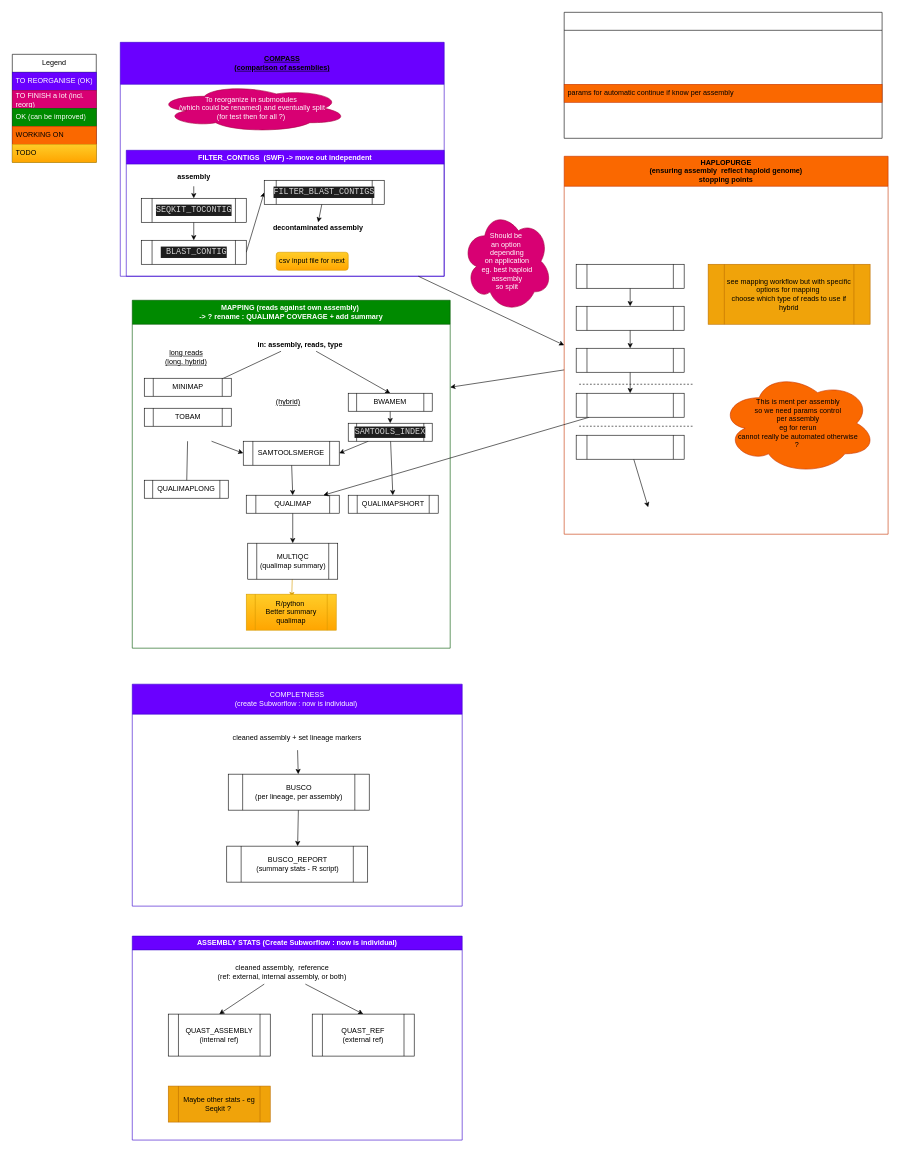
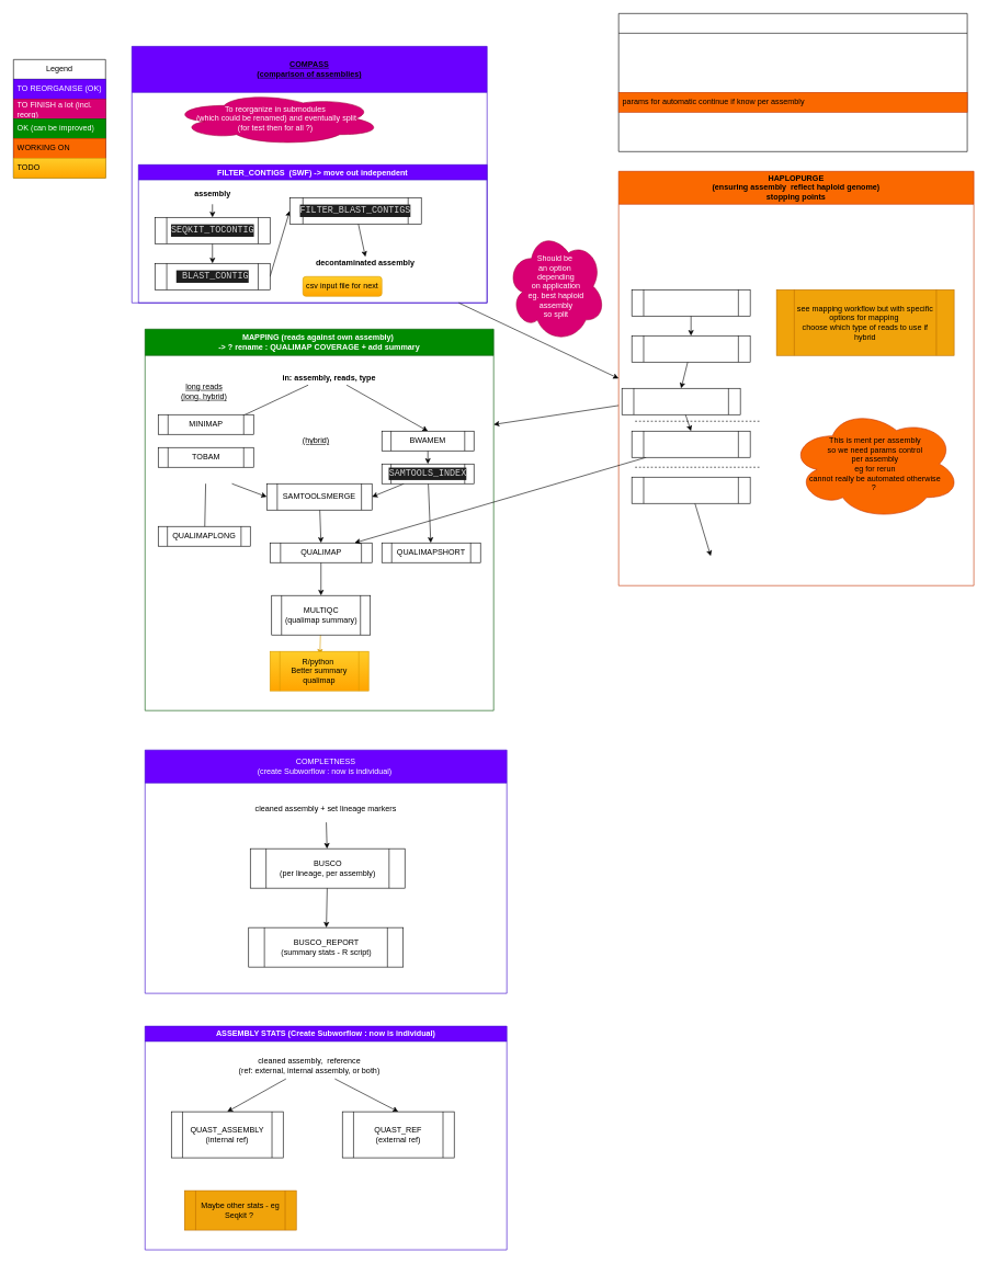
- <mxCell id="16" value="decontaminated assembly" style="text;html=1;strokeColor=none;fillColor=none;align=center;verticalAlign=middle;whiteSpace=wrap;rounded=0;fontStyle=1" parent="9" vertex="1"><mxGeometry x="240" y="120" width="160" height="20" as="geometry" /></mxCell>
+ <mxCell id="16" value="decontaminated assembly" style="text;html=1;strokeColor=none;fillColor=none;align=center;verticalAlign=middle;whiteSpace=wrap;rounded=0;fontStyle=1" parent="9" vertex="1"><mxGeometry x="265" y="140" width="160" height="20" as="geometry" /></mxCell>
- <mxCell id="71" value="PURGE_HIST" style="shape=process;whiteSpace=wrap;html=1;backgroundOutline=1;fontColor=#FFFFFF;" parent="60" vertex="1"><mxGeometry x="20" y="320" width="180" height="40" as="geometry" /></mxCell>
+ <mxCell id="71" value="PURGE_HIST" style="shape=process;whiteSpace=wrap;html=1;backgroundOutline=1;fontColor=#FFFFFF;" parent="60" vertex="1"><mxGeometry x="5" y="330" width="180" height="40" as="geometry" /></mxCell>
- <mxCell id="56" value="QUAST_ASSEMBLY&lt;br&gt;(internal ref)" style="shape=process;whiteSpace=wrap;html=1;backgroundOutline=1;" parent="52" vertex="1"><mxGeometry x="60" y="130" width="170" height="70" as="geometry" /></mxCell>
+ <mxCell id="56" value="QUAST_ASSEMBLY&lt;br&gt;(internal ref)" style="shape=process;whiteSpace=wrap;html=1;backgroundOutline=1;" parent="52" vertex="1"><mxGeometry x="40" y="130" width="170" height="70" as="geometry" /></mxCell>
